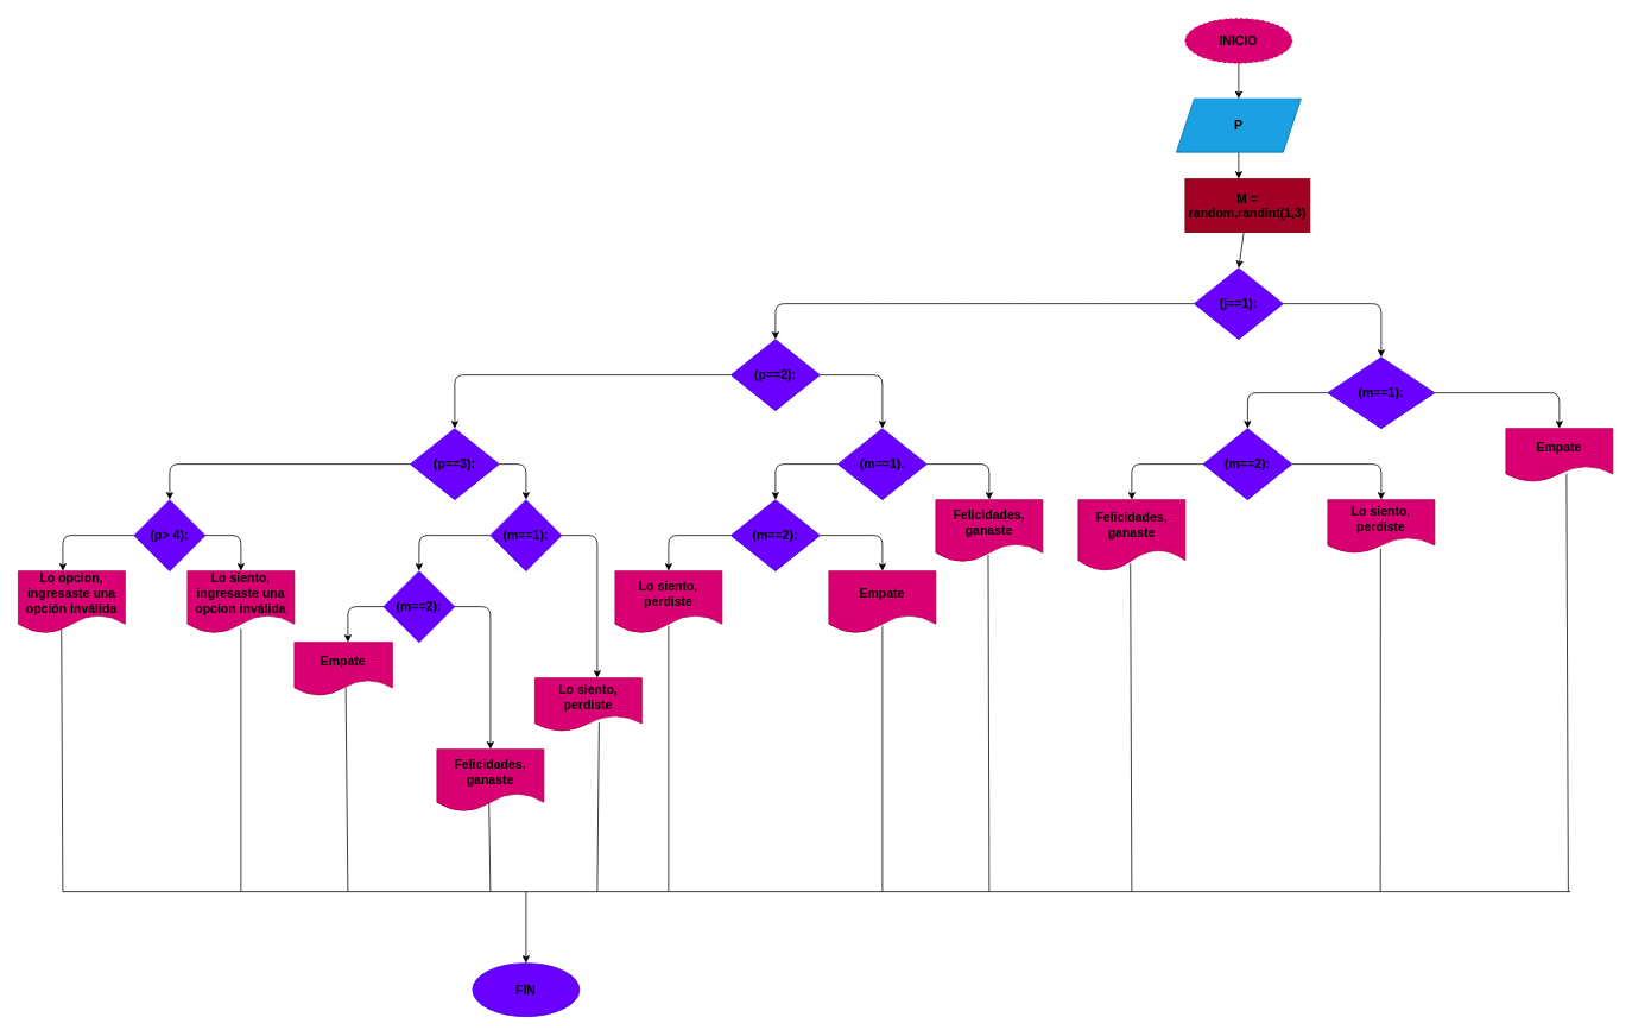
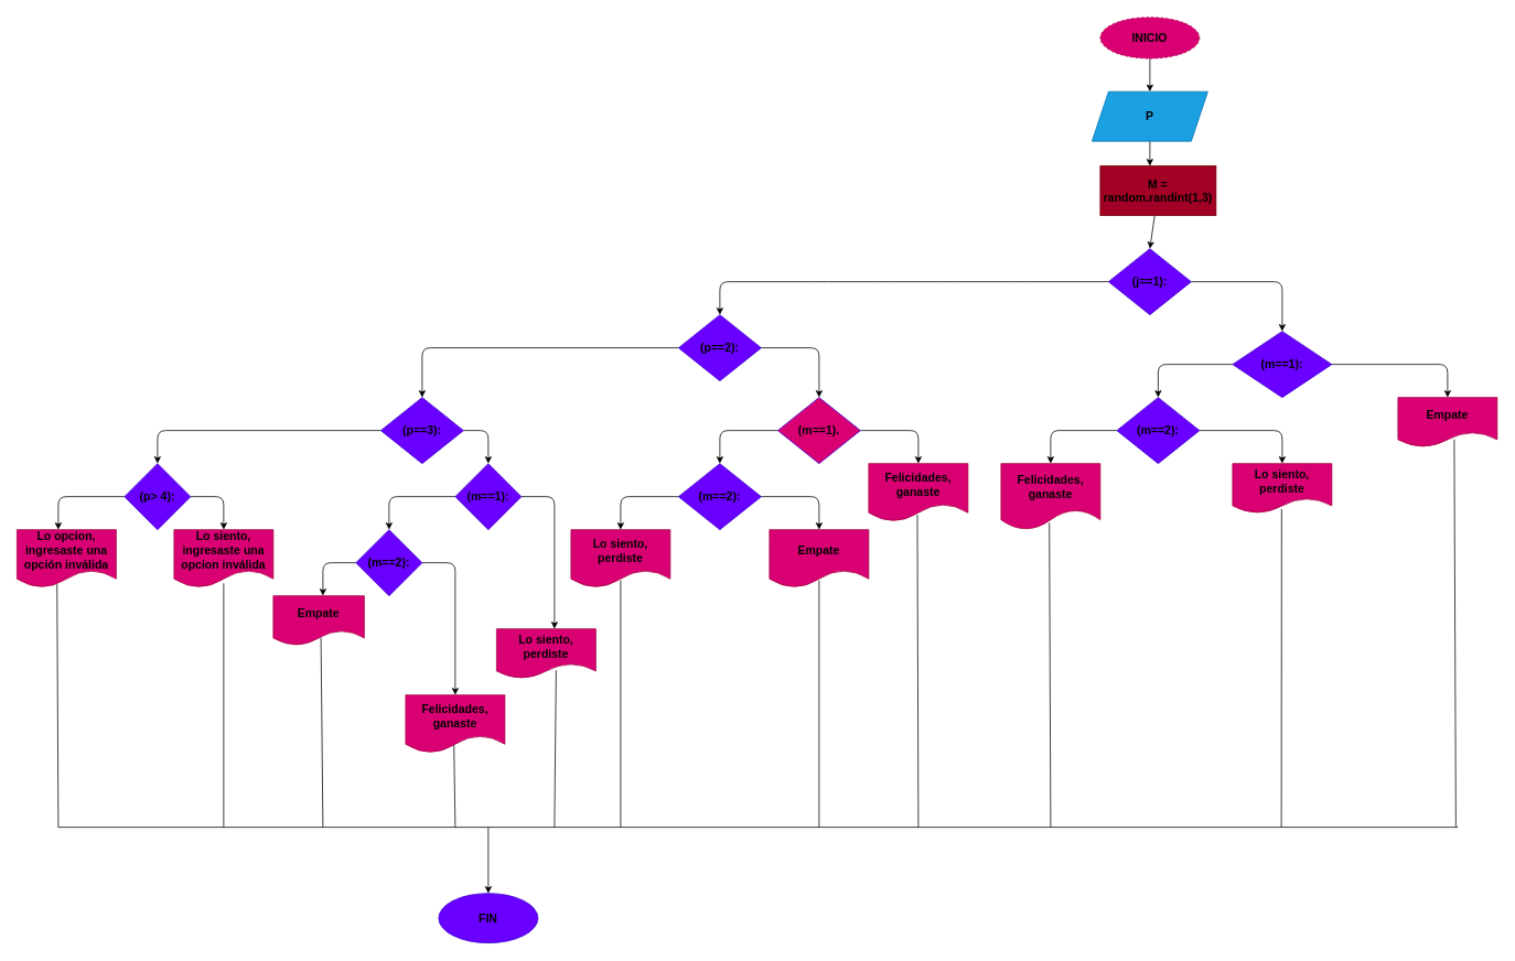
- <mxCell id="17" value="&lt;font style=&quot;font-size: 14px;&quot; color=&quot;#000000&quot;&gt;&lt;b&gt;(m==1).&lt;/b&gt;&lt;/font&gt;" style="rhombus;whiteSpace=wrap;html=1;fillColor=#6a00ff;fontColor=#ffffff;strokeColor=#3700CC;" parent="1" vertex="1"><mxGeometry x="940" y="480" width="100" height="80" as="geometry" /></mxCell>
+ <mxCell id="17" value="&lt;font style=&quot;font-size: 14px;&quot; color=&quot;#000000&quot;&gt;&lt;b&gt;(m==1).&lt;/b&gt;&lt;/font&gt;" style="rhombus;whiteSpace=wrap;html=1;fillColor=#d80073;fontColor=#ffffff;strokeColor=#3700CC;" parent="1" vertex="1"><mxGeometry x="940" y="480" width="100" height="80" as="geometry" /></mxCell>
